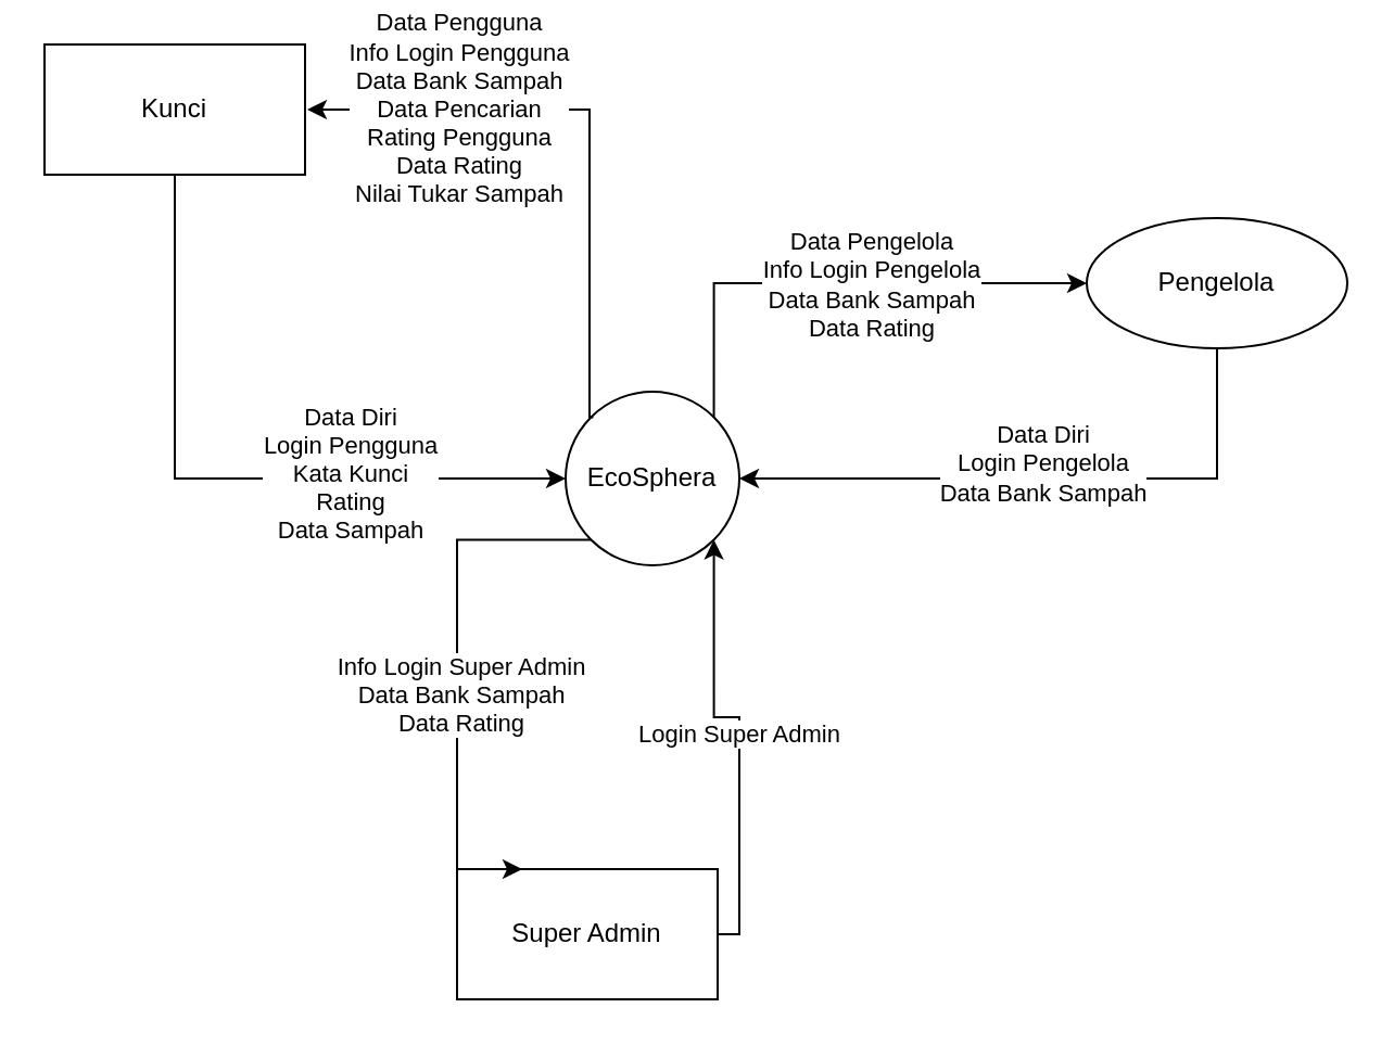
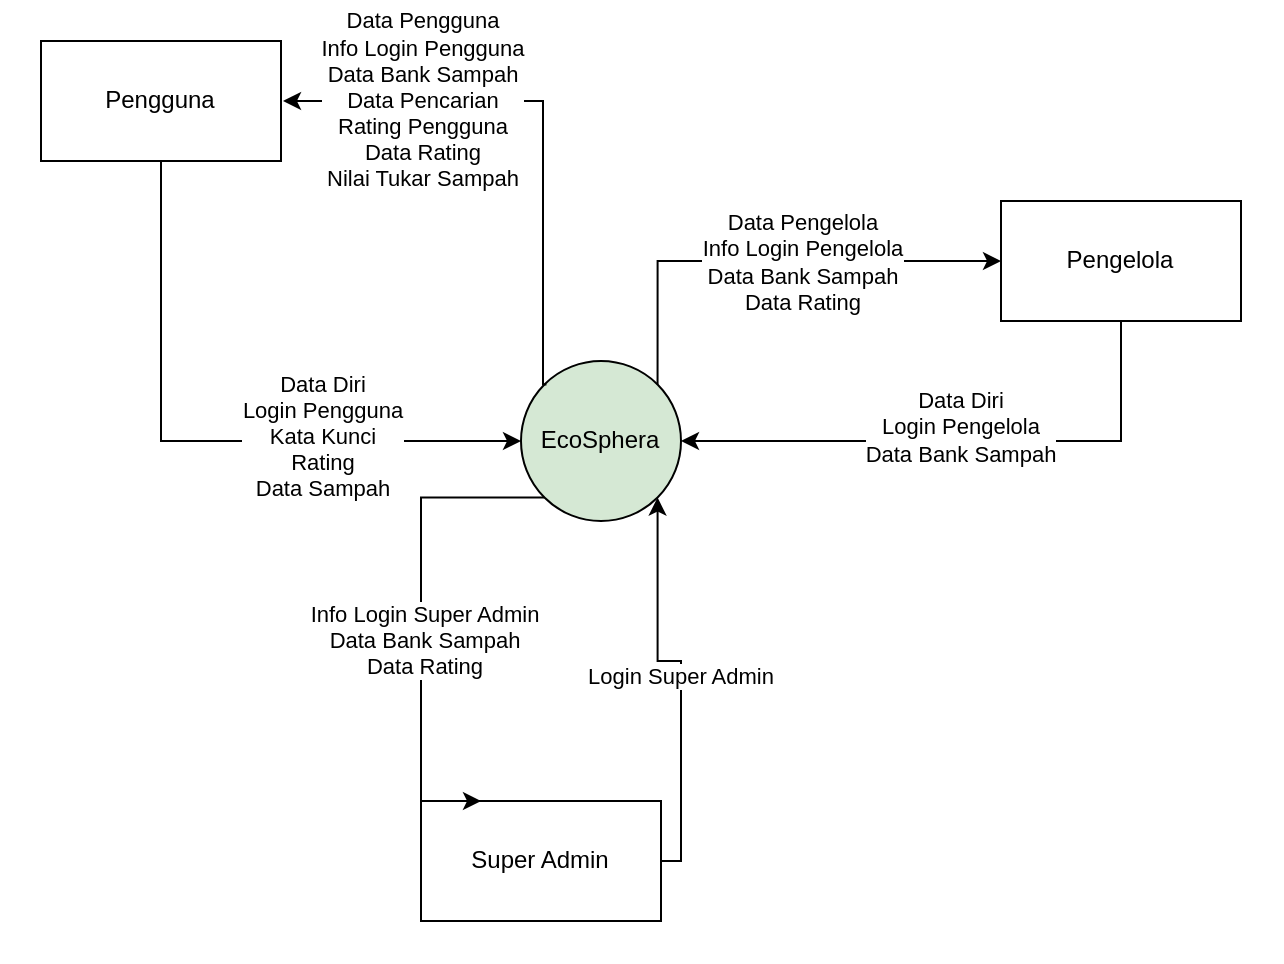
- <mxCell id="2" value="Kunci" style="rounded=0;whiteSpace=wrap;html=1;" parent="1" vertex="1"><mxGeometry x="20" y="20" width="120" height="60" as="geometry" /></mxCell>
+ <mxCell id="2" value="Pengguna" style="rounded=0;whiteSpace=wrap;html=1;" parent="1" vertex="1"><mxGeometry x="20" y="20" width="120" height="60" as="geometry" /></mxCell>
- <mxCell id="7" value="Pengelola" style="ellipse;whiteSpace=wrap;html=1;" parent="1" vertex="1"><mxGeometry x="500" y="100" width="120" height="60" as="geometry" /></mxCell>
+ <mxCell id="7" value="Pengelola" style="rounded=0;whiteSpace=wrap;html=1;" parent="1" vertex="1"><mxGeometry x="500" y="100" width="120" height="60" as="geometry" /></mxCell>
- <mxCell id="3" value="EcoSphera" style="ellipse;whiteSpace=wrap;html=1;aspect=fixed;" parent="1" vertex="1"><mxGeometry x="260" y="180" width="80" height="80" as="geometry" /></mxCell>
+ <mxCell id="3" value="EcoSphera" style="ellipse;whiteSpace=wrap;html=1;aspect=fixed;fillColor=#d5e8d4;" parent="1" vertex="1"><mxGeometry x="260" y="180" width="80" height="80" as="geometry" /></mxCell>
